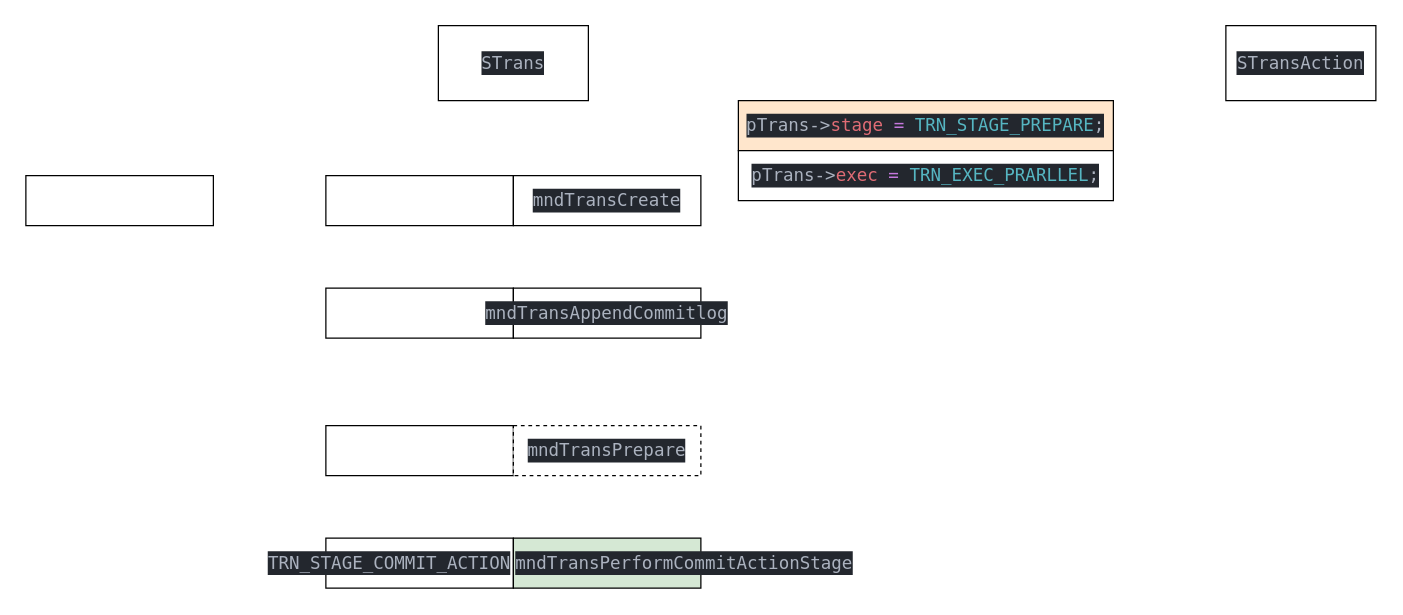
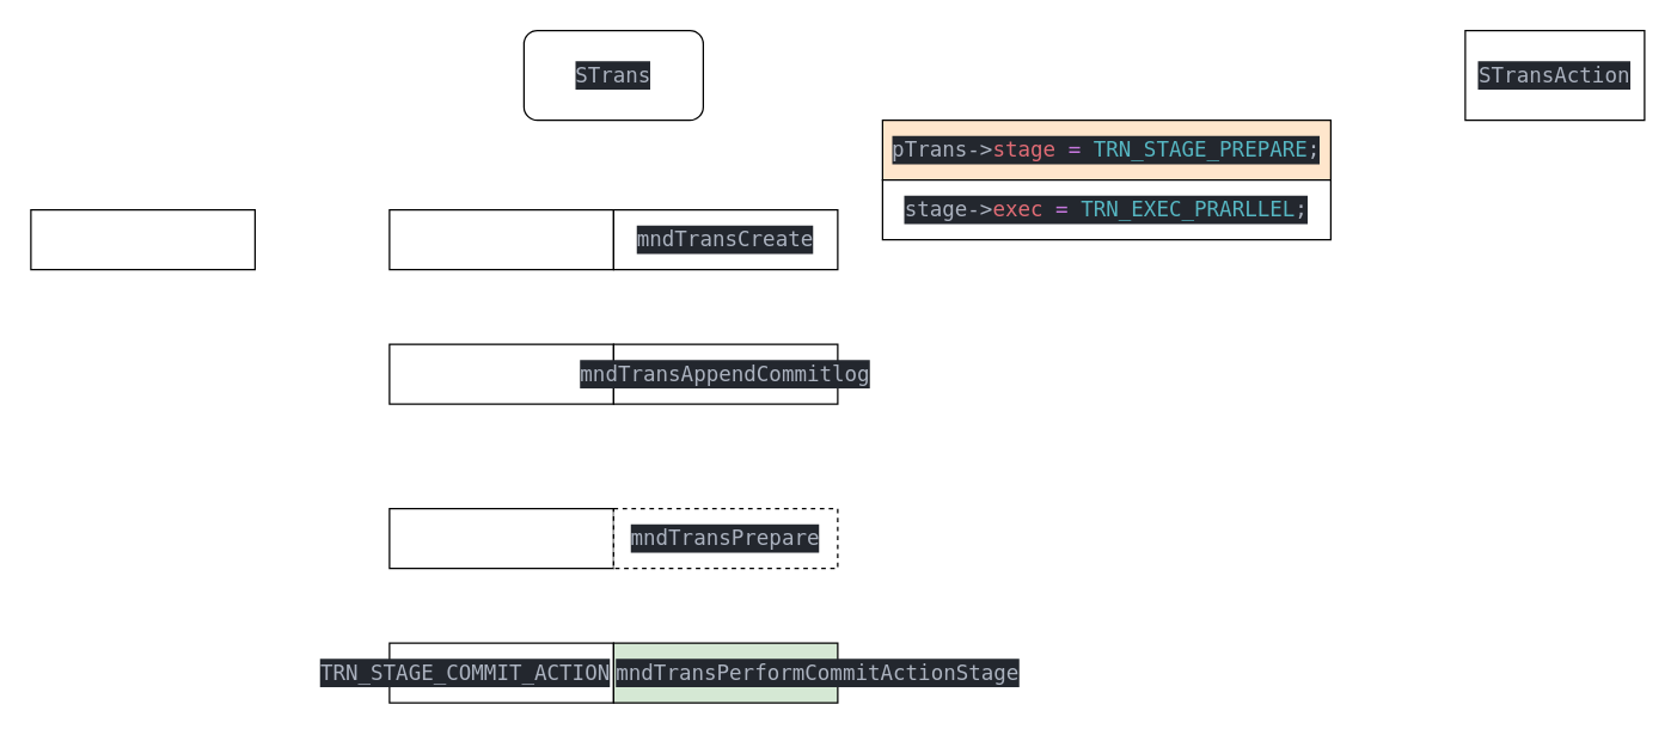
- <mxCell id="2" value="&lt;div style=&quot;color: rgb(171, 178, 191); background-color: rgb(35, 39, 46); font-family: &amp;quot;Cascadia Code&amp;quot;, &amp;quot;Cascadia Code&amp;quot;, monospace, &amp;quot;Droid Sans Mono&amp;quot;, &amp;quot;monospace&amp;quot;, monospace; font-size: 14px; line-height: 19px;&quot;&gt;&lt;div style=&quot;line-height: 19px;&quot;&gt;&lt;div style=&quot;line-height: 19px;&quot;&gt;&lt;div style=&quot;line-height: 19px;&quot;&gt;STrans&lt;/div&gt;&lt;/div&gt;&lt;/div&gt;&lt;/div&gt;" style="whiteSpace=wrap;html=1;rounded=0;" vertex="1" parent="1"><mxGeometry x="350" y="20" width="120" height="60" as="geometry" /></mxCell>
+ <mxCell id="2" value="&lt;div style=&quot;color: rgb(171, 178, 191); background-color: rgb(35, 39, 46); font-family: &amp;quot;Cascadia Code&amp;quot;, &amp;quot;Cascadia Code&amp;quot;, monospace, &amp;quot;Droid Sans Mono&amp;quot;, &amp;quot;monospace&amp;quot;, monospace; font-size: 14px; line-height: 19px;&quot;&gt;&lt;div style=&quot;line-height: 19px;&quot;&gt;&lt;div style=&quot;line-height: 19px;&quot;&gt;&lt;div style=&quot;line-height: 19px;&quot;&gt;STrans&lt;/div&gt;&lt;/div&gt;&lt;/div&gt;&lt;/div&gt;" style="rounded=1;whiteSpace=wrap;html=1;" vertex="1" parent="1"><mxGeometry x="350" y="20" width="120" height="60" as="geometry" /></mxCell>
- <mxCell id="15" value="&lt;div style=&quot;color: rgb(171, 178, 191); background-color: rgb(35, 39, 46); font-family: &amp;quot;Cascadia Code&amp;quot;, &amp;quot;Cascadia Code&amp;quot;, monospace, &amp;quot;Droid Sans Mono&amp;quot;, &amp;quot;monospace&amp;quot;, monospace; font-size: 14px; line-height: 19px;&quot;&gt;&lt;div style=&quot;line-height: 19px;&quot;&gt;&lt;div style=&quot;line-height: 19px;&quot;&gt;&lt;div style=&quot;line-height: 19px;&quot;&gt;pTrans-&amp;gt;&lt;span style=&quot;color: #e06c75;&quot;&gt;exec&lt;/span&gt; &lt;span style=&quot;color: #c678dd;&quot;&gt;=&lt;/span&gt; &lt;span style=&quot;color: #56b6c2;&quot;&gt;TRN_EXEC_PRARLLEL&lt;/span&gt;;&lt;/div&gt;&lt;/div&gt;&lt;/div&gt;&lt;/div&gt;" style="rounded=0;whiteSpace=wrap;html=1;" vertex="1" parent="1"><mxGeometry x="590" y="120" width="300" height="40" as="geometry" /></mxCell>
+ <mxCell id="15" value="&lt;div style=&quot;color: rgb(171, 178, 191); background-color: rgb(35, 39, 46); font-family: &amp;quot;Cascadia Code&amp;quot;, &amp;quot;Cascadia Code&amp;quot;, monospace, &amp;quot;Droid Sans Mono&amp;quot;, &amp;quot;monospace&amp;quot;, monospace; font-size: 14px; line-height: 19px;&quot;&gt;&lt;div style=&quot;line-height: 19px;&quot;&gt;&lt;div style=&quot;line-height: 19px;&quot;&gt;&lt;div style=&quot;line-height: 19px;&quot;&gt;stage-&amp;gt;&lt;span style=&quot;color: #e06c75;&quot;&gt;exec&lt;/span&gt; &lt;span style=&quot;color: #c678dd;&quot;&gt;=&lt;/span&gt; &lt;span style=&quot;color: #56b6c2;&quot;&gt;TRN_EXEC_PRARLLEL&lt;/span&gt;;&lt;/div&gt;&lt;/div&gt;&lt;/div&gt;&lt;/div&gt;" style="rounded=0;whiteSpace=wrap;html=1;" vertex="1" parent="1"><mxGeometry x="590" y="120" width="300" height="40" as="geometry" /></mxCell>
